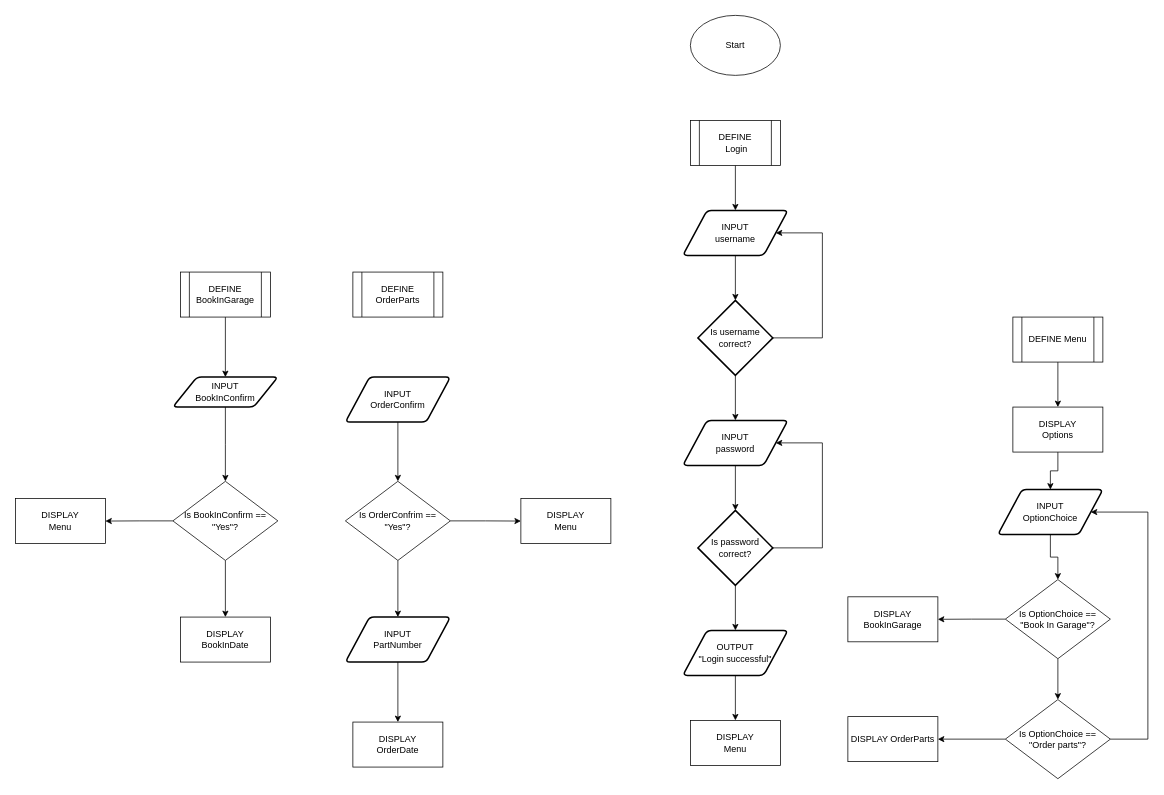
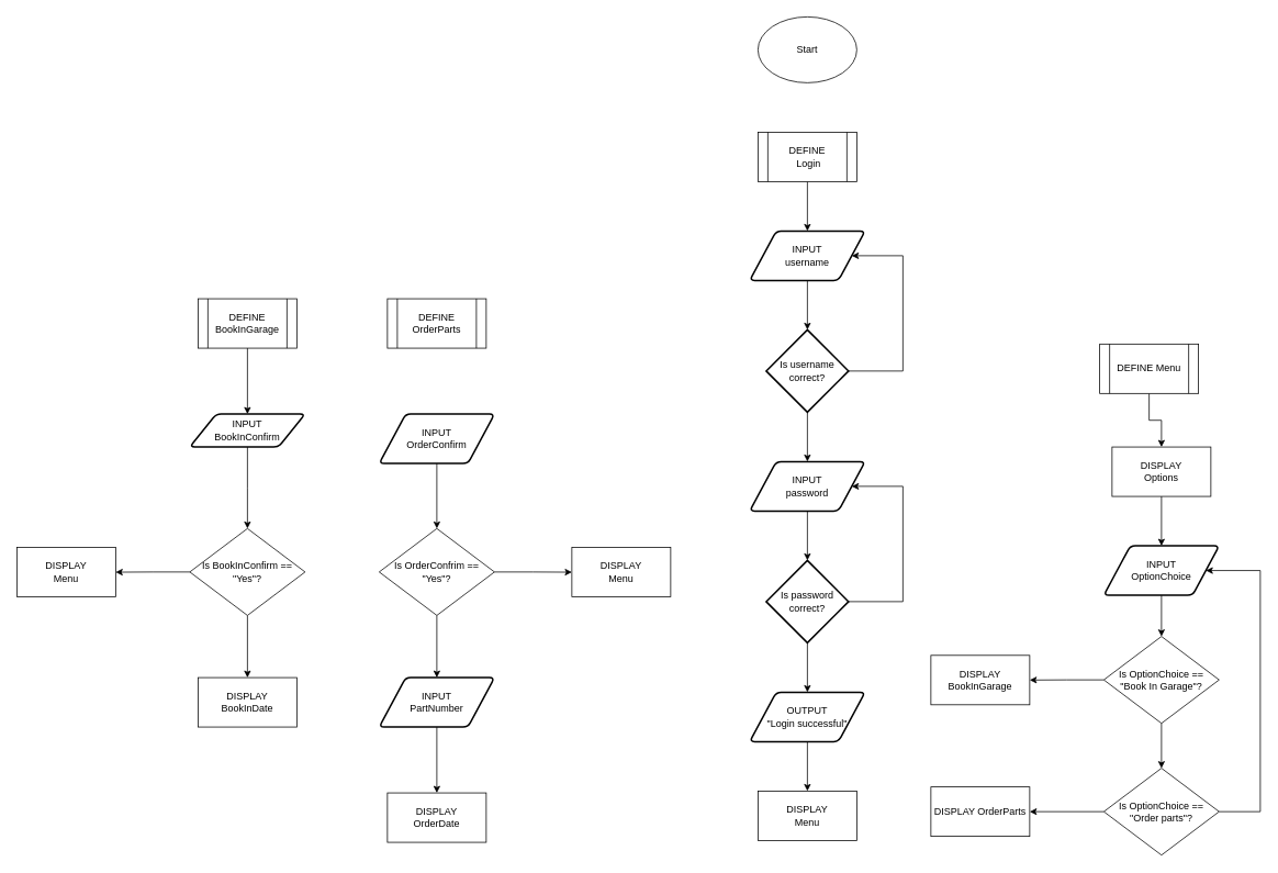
- <mxCell id="19" value="DEFINE Menu" style="shape=process;whiteSpace=wrap;html=1;backgroundOutline=1;" parent="1" vertex="1"><mxGeometry x="1350" y="422.25" width="120" height="60" as="geometry" /></mxCell>
+ <mxCell id="19" value="DEFINE Menu" style="shape=process;whiteSpace=wrap;html=1;backgroundOutline=1;" parent="1" vertex="1"><mxGeometry x="1335" y="417.25" width="120" height="60" as="geometry" /></mxCell>
- <mxCell id="23" value="INPUT&lt;br&gt;OptionChoice" style="shape=parallelogram;html=1;strokeWidth=2;perimeter=parallelogramPerimeter;whiteSpace=wrap;rounded=1;arcSize=12;size=0.23;" parent="1" vertex="1"><mxGeometry x="1330" y="652.25" width="140" height="60" as="geometry" /></mxCell>
+ <mxCell id="23" value="INPUT&lt;br&gt;OptionChoice" style="shape=parallelogram;html=1;strokeWidth=2;perimeter=parallelogramPerimeter;whiteSpace=wrap;rounded=1;arcSize=12;size=0.23;" parent="1" vertex="1"><mxGeometry x="1340" y="662.25" width="140" height="60" as="geometry" /></mxCell>
